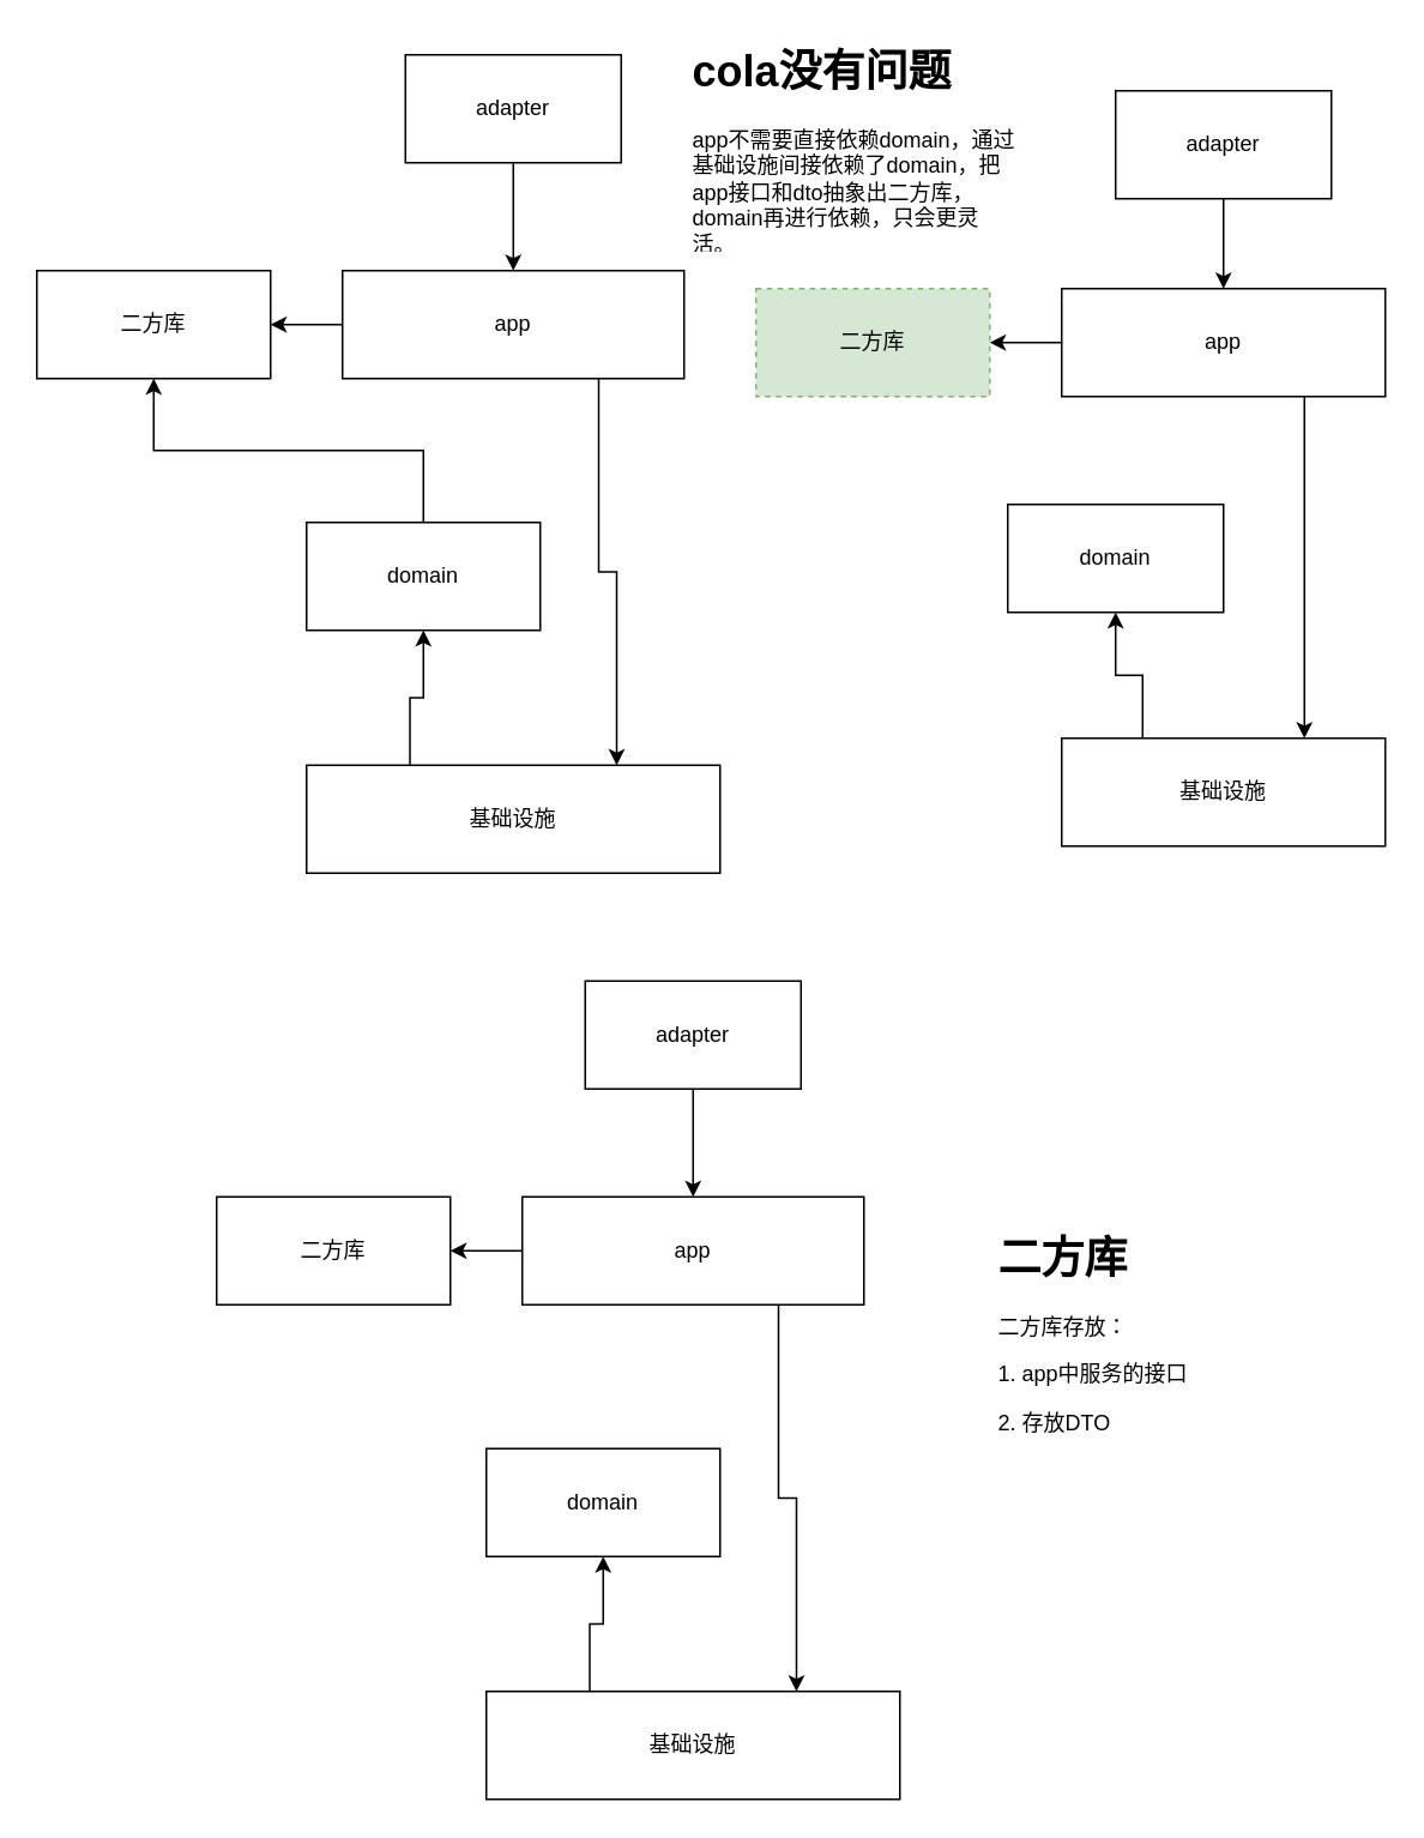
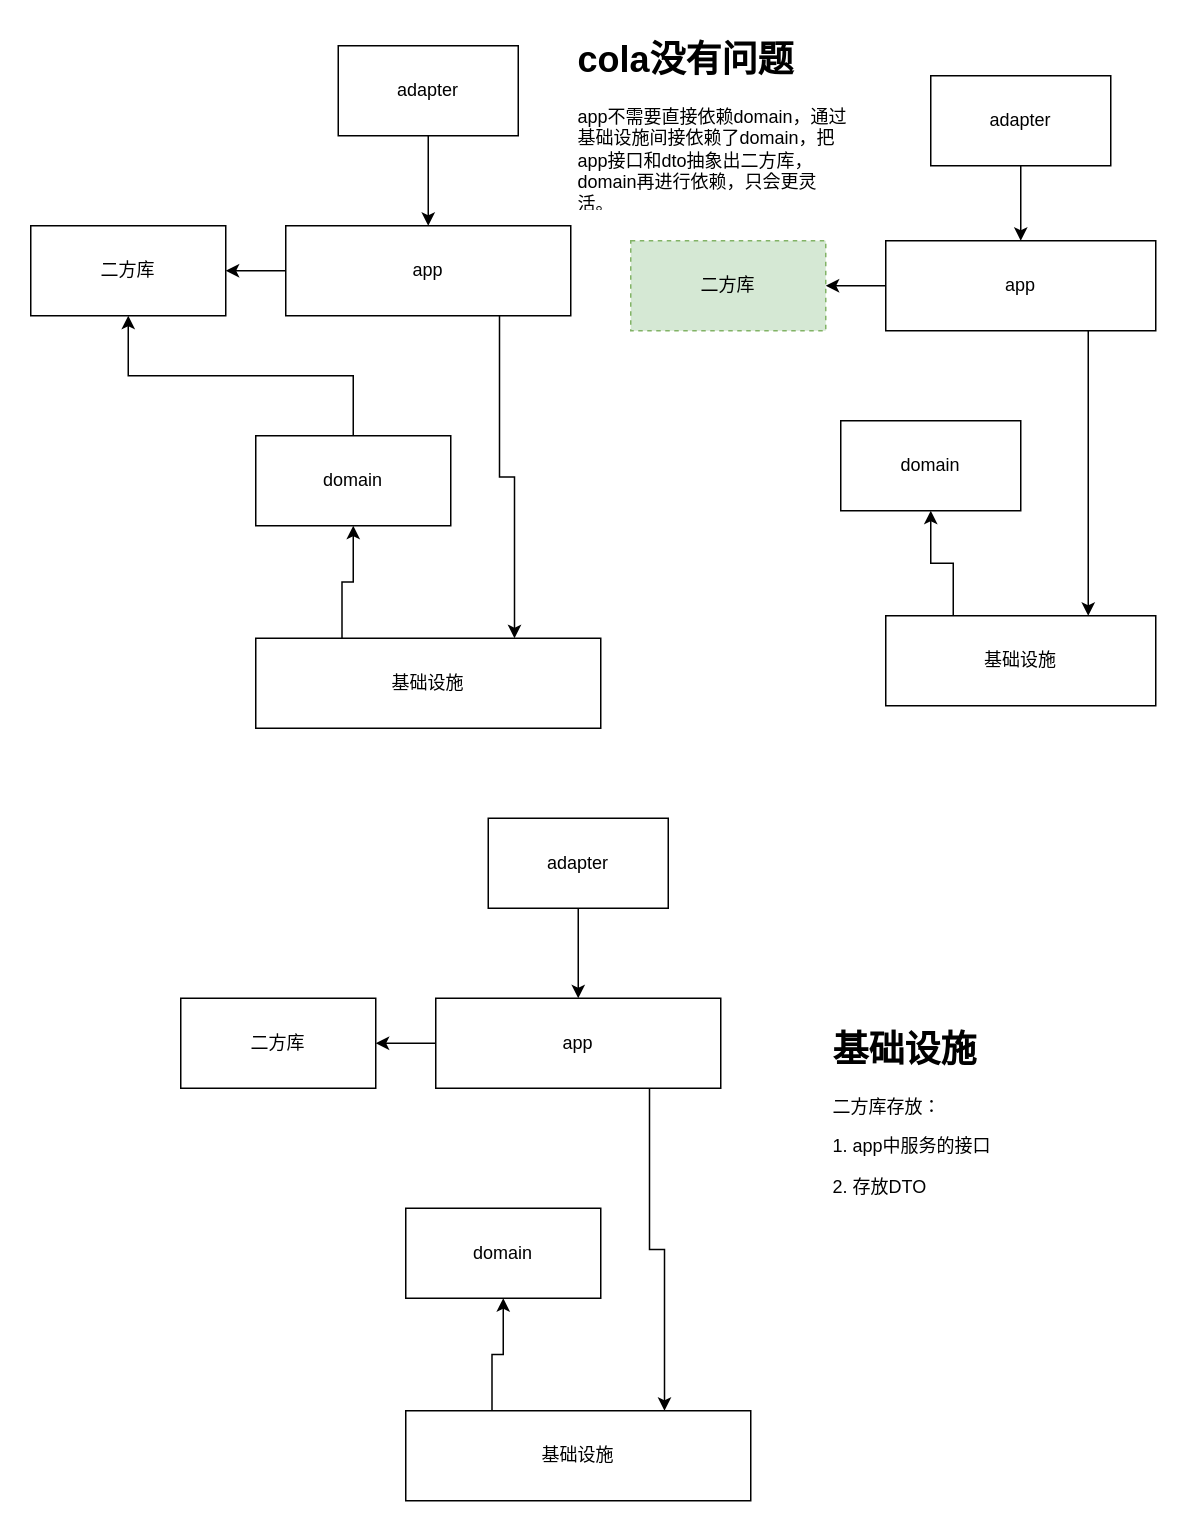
- <mxCell id="19" value="&lt;h1&gt;二方库&lt;/h1&gt;&lt;p&gt;二方库存放：&lt;/p&gt;&lt;p&gt;1. app中服务的接口&lt;/p&gt;&lt;p&gt;2. 存放DTO&lt;/p&gt;" style="text;html=1;strokeColor=none;fillColor=none;spacing=5;spacingTop=-20;whiteSpace=wrap;overflow=hidden;rounded=0;" vertex="1" parent="1"><mxGeometry x="550" y="680" width="190" height="120" as="geometry" /></mxCell>
+ <mxCell id="19" value="&lt;h1&gt;基础设施&lt;/h1&gt;&lt;p&gt;二方库存放：&lt;/p&gt;&lt;p&gt;1. app中服务的接口&lt;/p&gt;&lt;p&gt;2. 存放DTO&lt;/p&gt;" style="text;html=1;strokeColor=none;fillColor=none;spacing=5;spacingTop=-20;whiteSpace=wrap;overflow=hidden;rounded=0;" vertex="1" parent="1"><mxGeometry x="550" y="680" width="190" height="120" as="geometry" /></mxCell>
